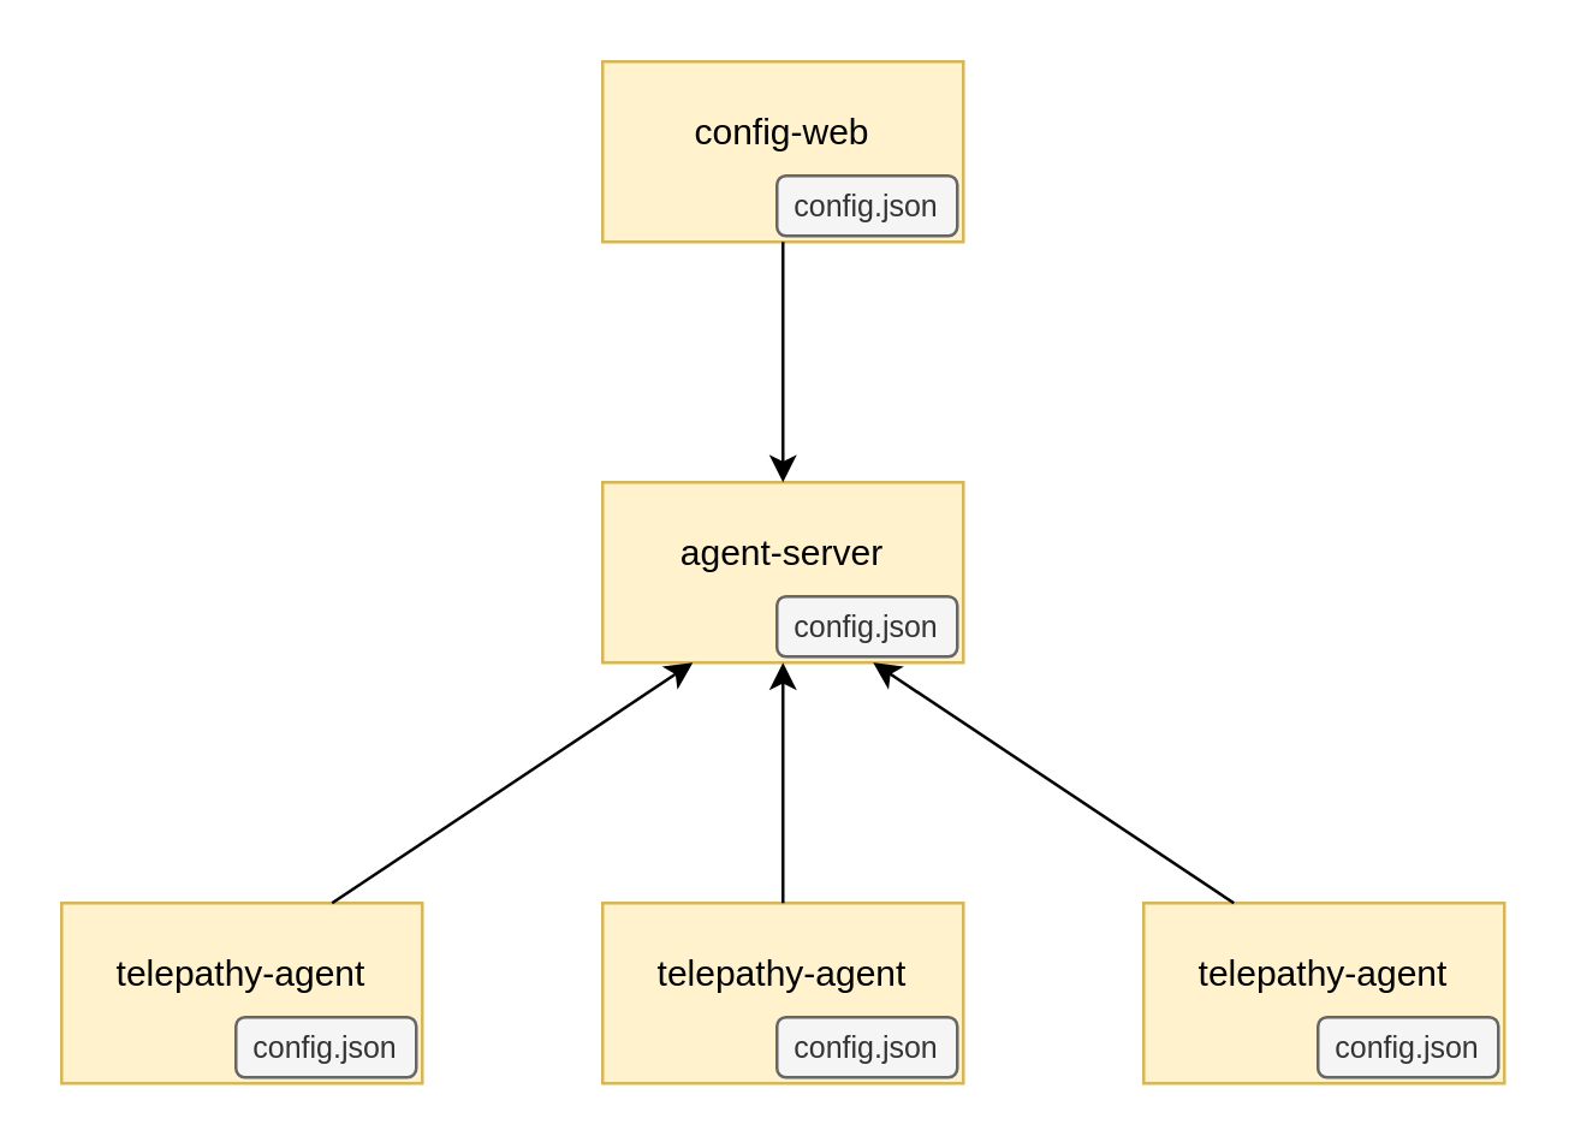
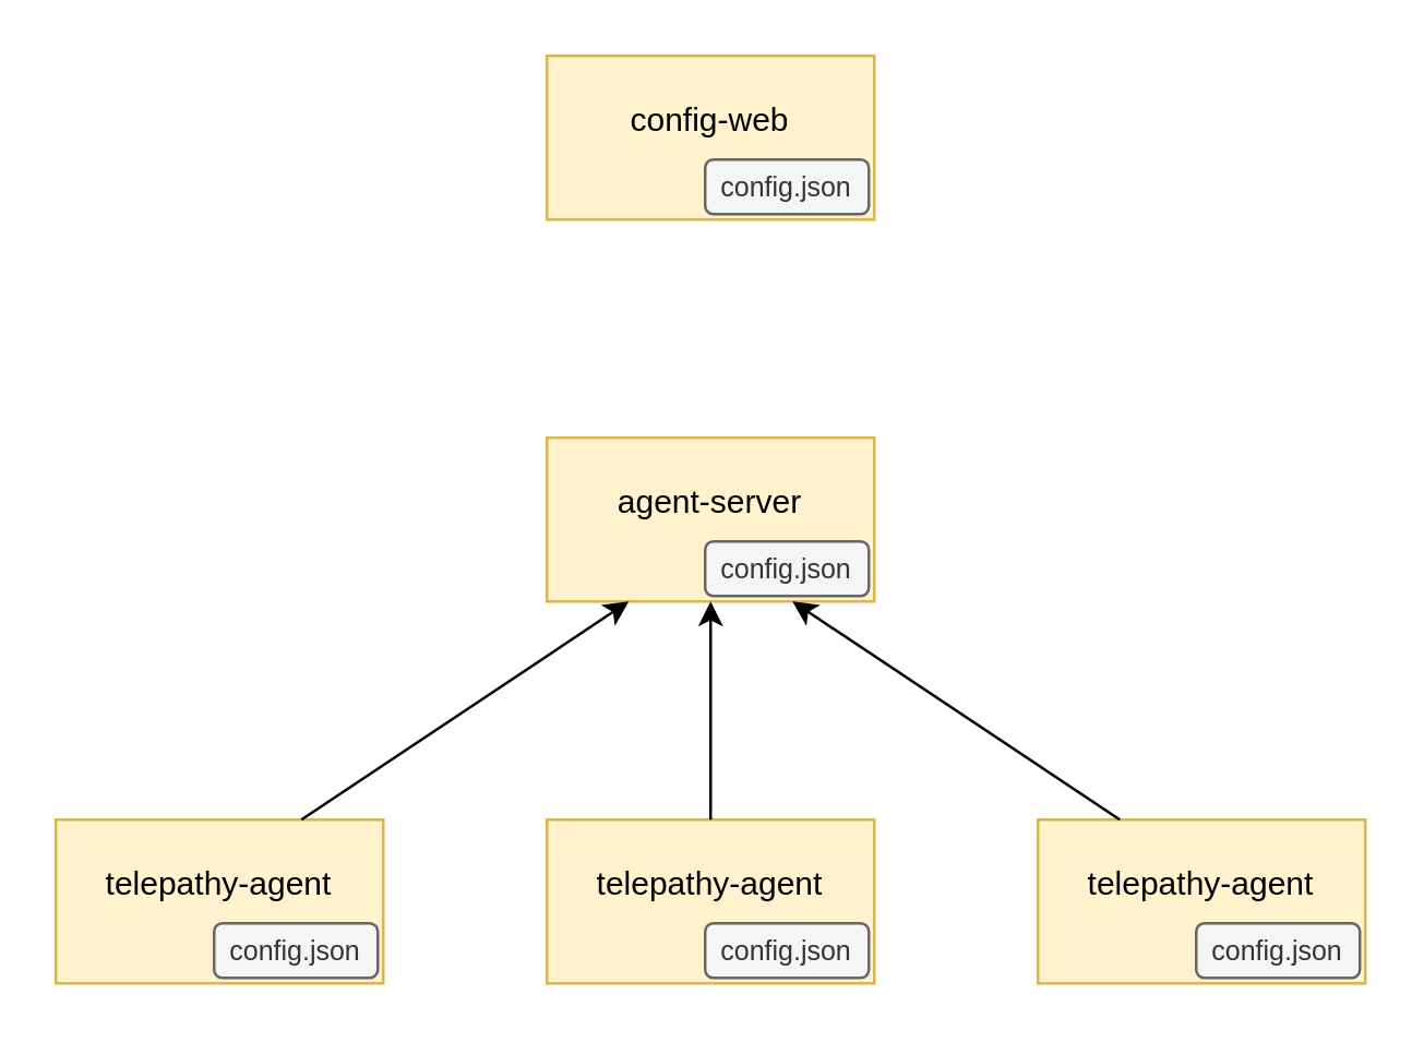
- <mxCell id="7" value="" style="endArrow=classic;html=1;exitX=0.5;exitY=1;exitDx=0;exitDy=0;entryX=0.5;entryY=0;entryDx=0;entryDy=0;" parent="1" source="6" target="2" edge="1"><mxGeometry width="50" height="50" relative="1" as="geometry"><mxPoint x="280" y="190" as="sourcePoint" /><mxPoint x="330" y="140" as="targetPoint" /></mxGeometry></mxCell>
